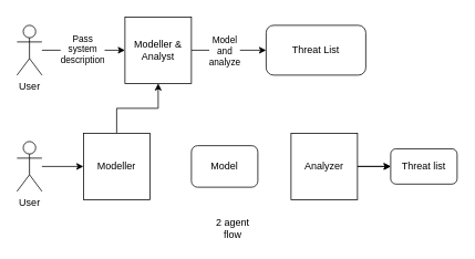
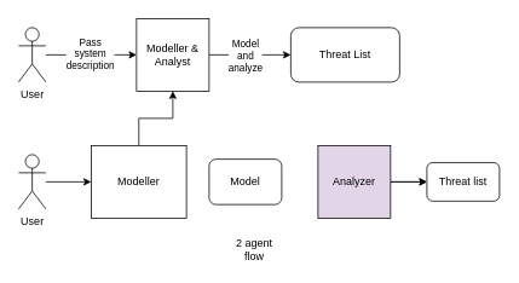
- <mxCell id="12" value="Modeller" style="whiteSpace=wrap;html=1;aspect=fixed;" vertex="1" parent="1"><mxGeometry x="100" y="160" width="80" height="80" as="geometry" /></mxCell>
+ <mxCell id="12" value="Modeller" style="whiteSpace=wrap;html=1;aspect=fixed;" vertex="1" parent="1"><mxGeometry x="100" y="160" width="105" height="80" as="geometry" /></mxCell>
- <mxCell id="16" value="Analyzer" style="whiteSpace=wrap;html=1;aspect=fixed;" vertex="1" parent="1"><mxGeometry x="350" y="160" width="80" height="80" as="geometry" /></mxCell>
+ <mxCell id="16" value="Analyzer" style="whiteSpace=wrap;html=1;aspect=fixed;fillColor=#e1d5e7;" vertex="1" parent="1"><mxGeometry x="350" y="160" width="80" height="80" as="geometry" /></mxCell>
